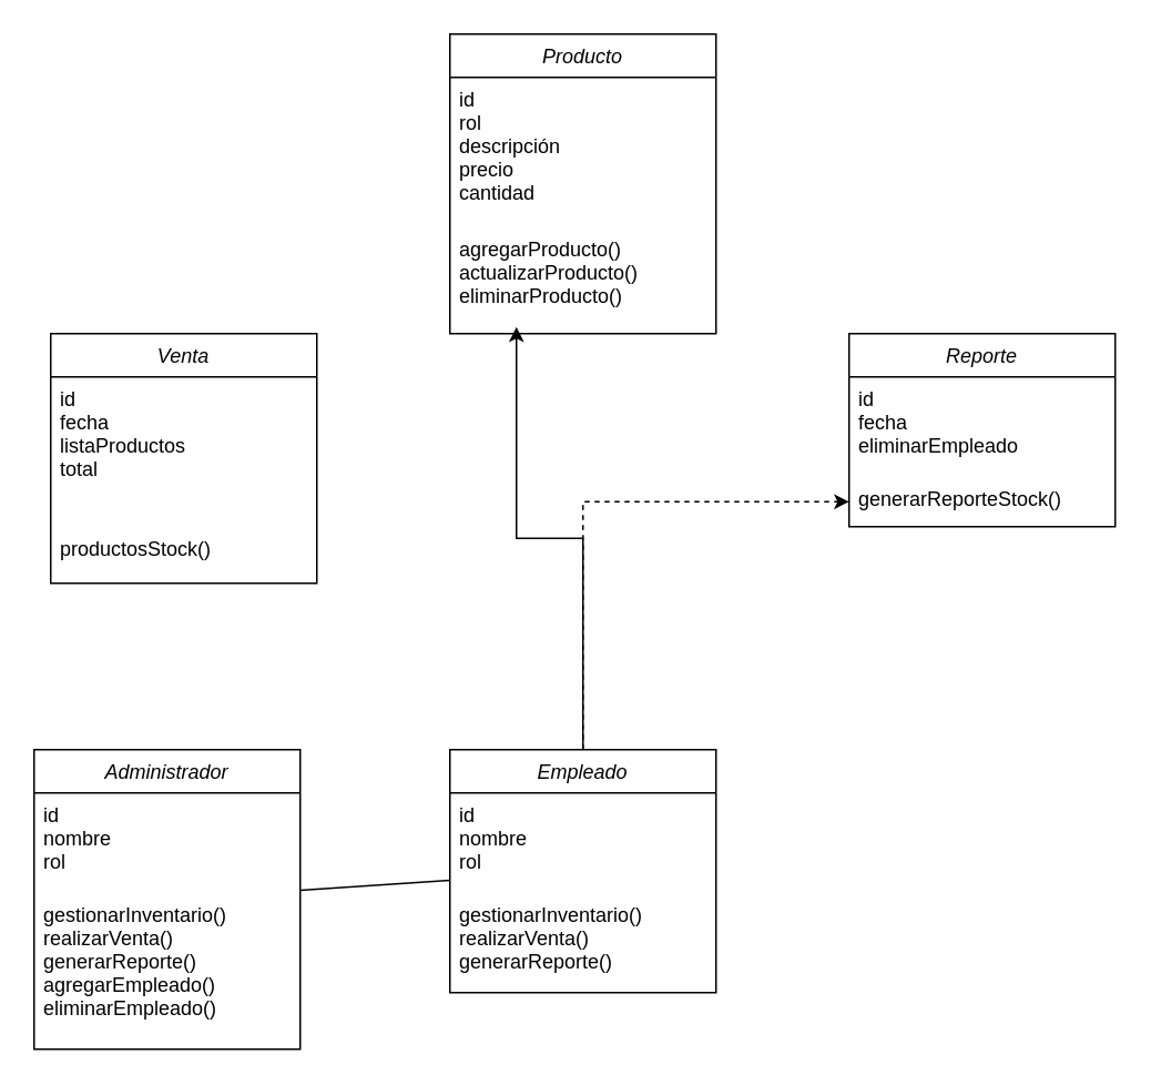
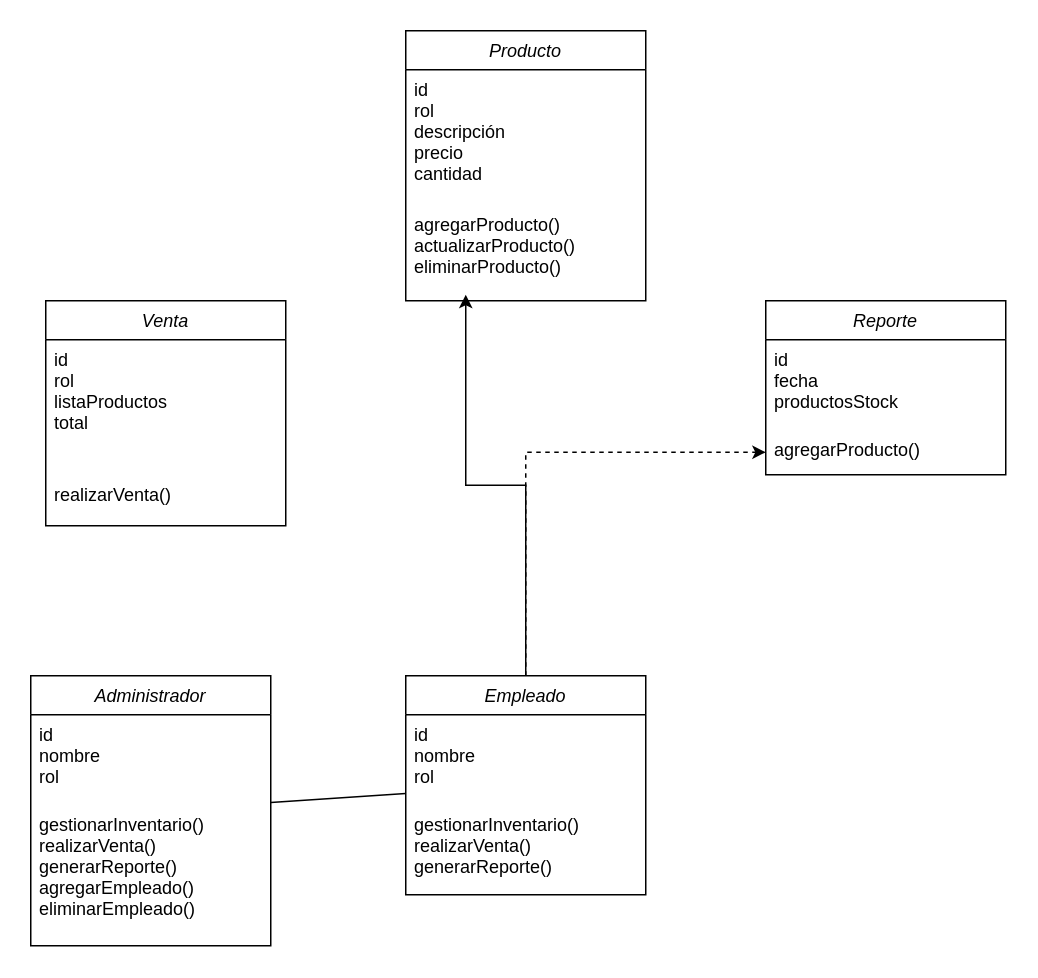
- <mxCell id="6" value="id&#10;fecha&#10;listaProductos&#10;total" style="text;align=left;verticalAlign=top;spacingLeft=4;spacingRight=4;overflow=hidden;rotatable=0;" parent="5" vertex="1"><mxGeometry y="26" width="160" height="90" as="geometry" /></mxCell>
+ <mxCell id="6" value="id&#10;rol&#10;listaProductos&#10;total" style="text;align=left;verticalAlign=top;spacingLeft=4;spacingRight=4;overflow=hidden;rotatable=0;" parent="5" vertex="1"><mxGeometry y="26" width="160" height="90" as="geometry" /></mxCell>
- <mxCell id="14" value="id&#10;fecha&#10;eliminarEmpleado" style="text;align=left;verticalAlign=top;spacingLeft=4;spacingRight=4;overflow=hidden;rotatable=0;" parent="13" vertex="1"><mxGeometry y="26" width="160" height="60" as="geometry" /></mxCell>
+ <mxCell id="14" value="id&#10;fecha&#10;productosStock" style="text;align=left;verticalAlign=top;spacingLeft=4;spacingRight=4;overflow=hidden;rotatable=0;" parent="13" vertex="1"><mxGeometry y="26" width="160" height="60" as="geometry" /></mxCell>
- <mxCell id="15" value="generarReporteStock()" style="text;align=left;verticalAlign=top;spacingLeft=4;spacingRight=4;overflow=hidden;rotatable=0;" parent="13" vertex="1"><mxGeometry y="86" width="160" height="30" as="geometry" /></mxCell>
+ <mxCell id="15" value="agregarProducto()" style="text;align=left;verticalAlign=top;spacingLeft=4;spacingRight=4;overflow=hidden;rotatable=0;" parent="13" vertex="1"><mxGeometry y="86" width="160" height="30" as="geometry" /></mxCell>
- <mxCell id="7" value="productosStock()" style="text;align=left;verticalAlign=top;spacingLeft=4;spacingRight=4;overflow=hidden;rotatable=0;" parent="5" vertex="1"><mxGeometry y="116" width="160" height="30" as="geometry" /></mxCell>
+ <mxCell id="7" value="realizarVenta()" style="text;align=left;verticalAlign=top;spacingLeft=4;spacingRight=4;overflow=hidden;rotatable=0;" parent="5" vertex="1"><mxGeometry y="116" width="160" height="30" as="geometry" /></mxCell>
